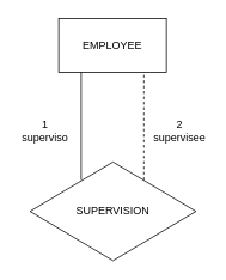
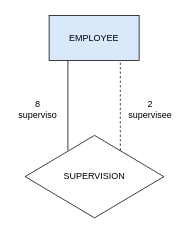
- <mxCell id="2" value="EMPLOYEE" style="rounded=0;whiteSpace=wrap;html=1;" vertex="1" parent="1"><mxGeometry x="65" y="20" width="120" height="60" as="geometry" /></mxCell>
+ <mxCell id="2" value="EMPLOYEE" style="rounded=0;whiteSpace=wrap;html=1;fillColor=#dae8fc;" vertex="1" parent="1"><mxGeometry x="65" y="20" width="120" height="60" as="geometry" /></mxCell>
- <mxCell id="7" value="1&lt;br&gt;superviso" style="text;html=1;strokeColor=none;fillColor=none;align=center;verticalAlign=middle;whiteSpace=wrap;rounded=0;" vertex="1" parent="1"><mxGeometry x="20" y="130" width="60" height="30" as="geometry" /></mxCell>
+ <mxCell id="7" value="8&lt;br&gt;superviso" style="text;html=1;strokeColor=none;fillColor=none;align=center;verticalAlign=middle;whiteSpace=wrap;rounded=0;" vertex="1" parent="1"><mxGeometry x="20" y="130" width="60" height="30" as="geometry" /></mxCell>
